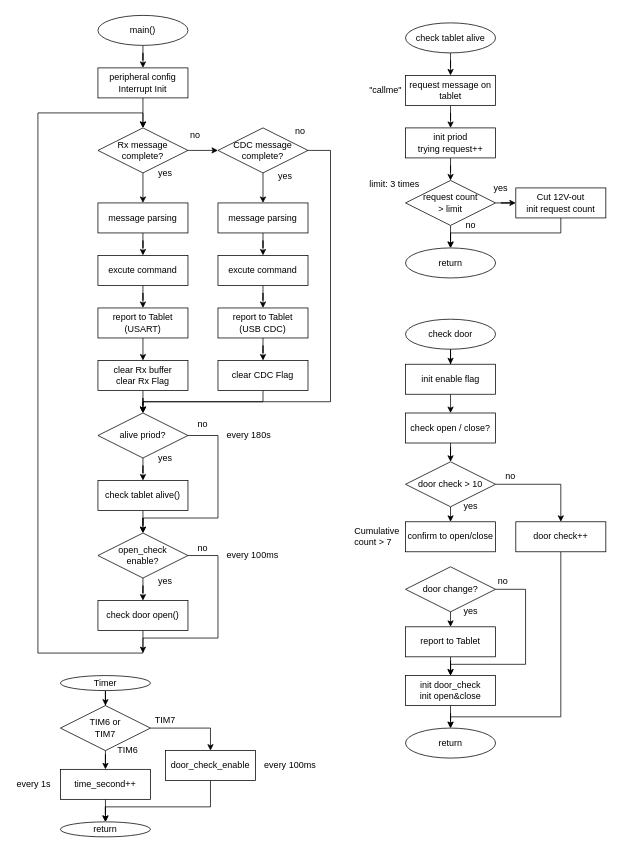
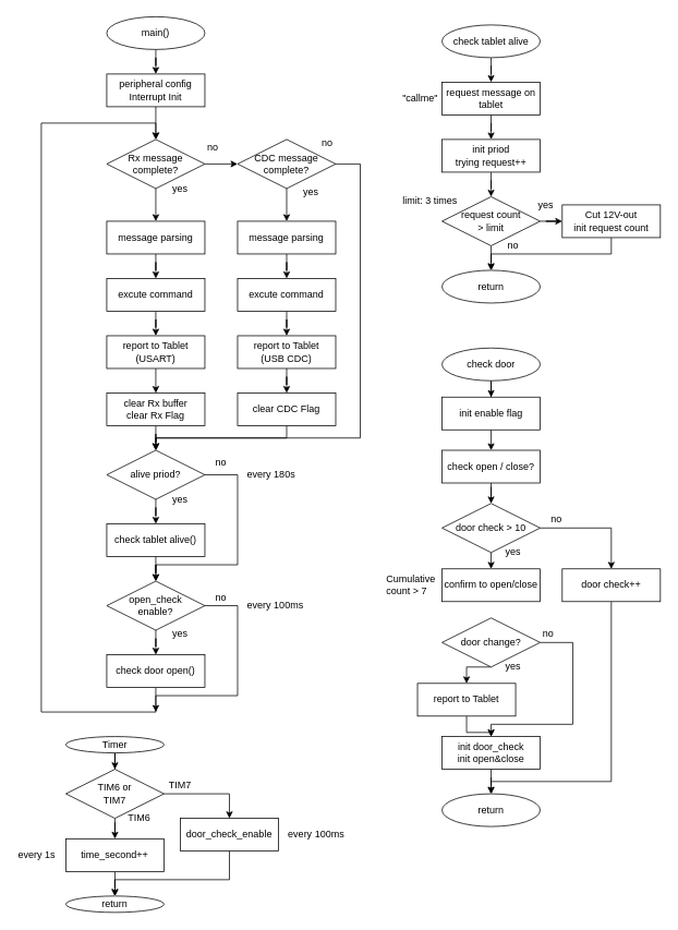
- <mxCell id="63" value="report to Tablet" style="rounded=0;whiteSpace=wrap;html=1;" parent="1" vertex="1"><mxGeometry x="540" y="835" width="120" height="40" as="geometry" /></mxCell>
+ <mxCell id="63" value="report to Tablet" style="rounded=0;whiteSpace=wrap;html=1;" parent="1" vertex="1"><mxGeometry x="510" y="835" width="120" height="40" as="geometry" /></mxCell>
